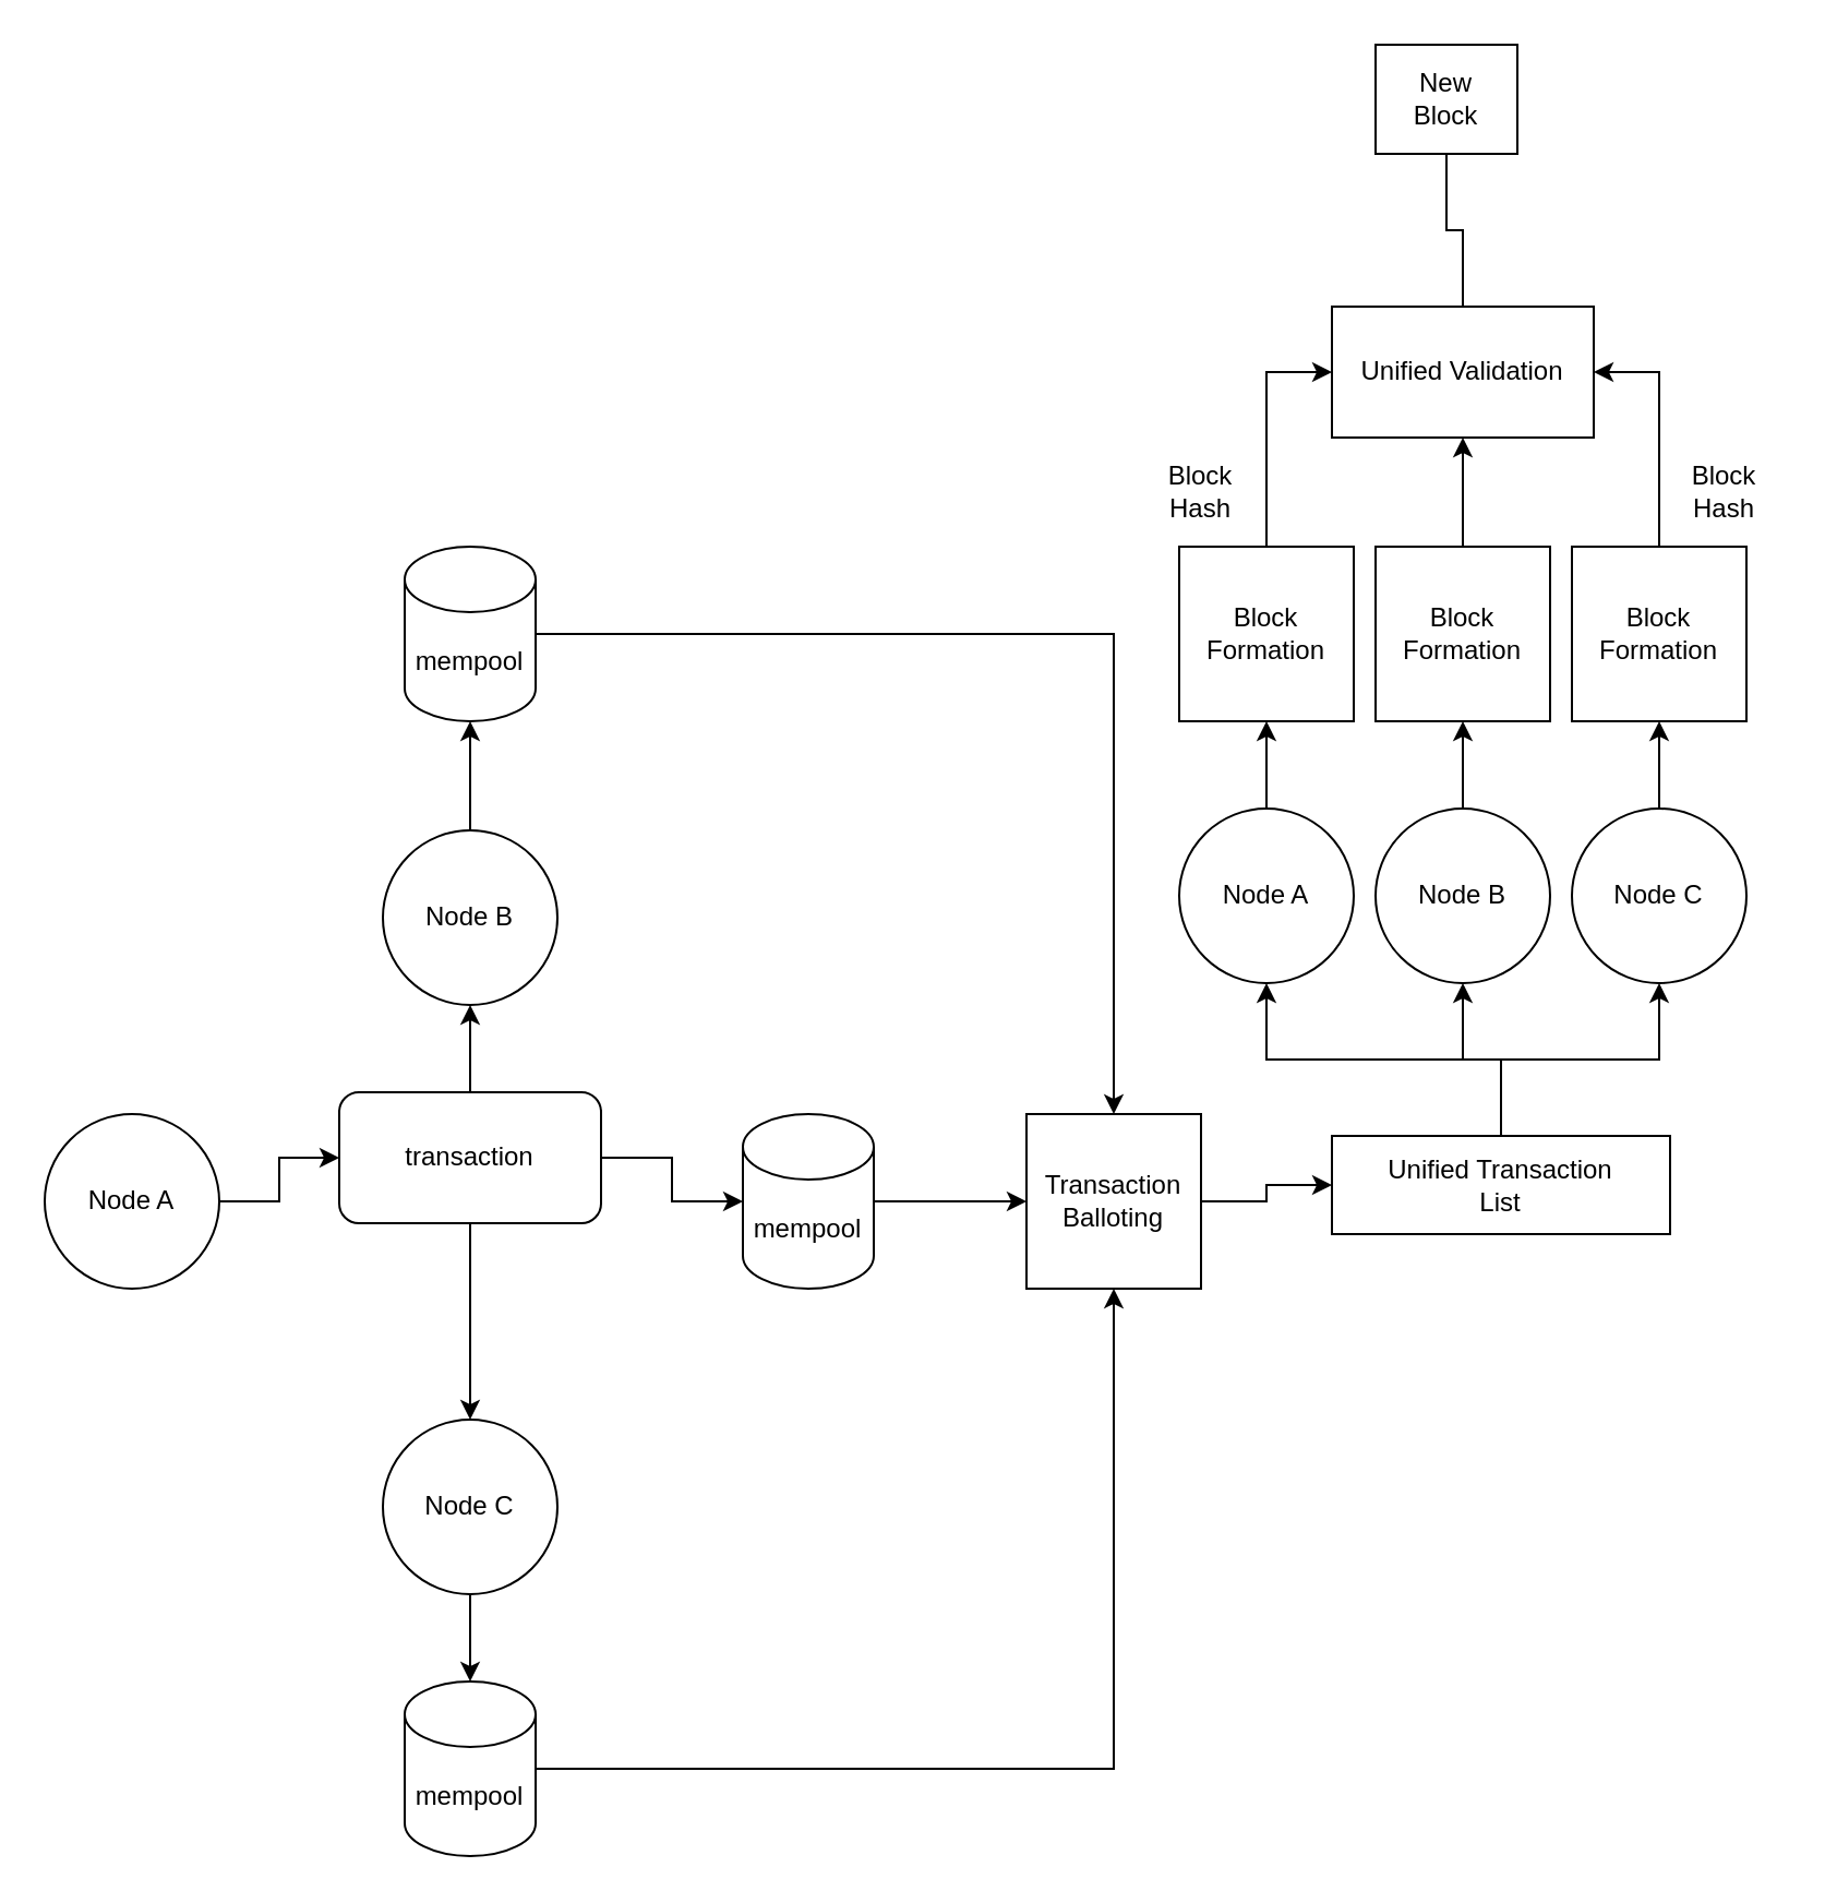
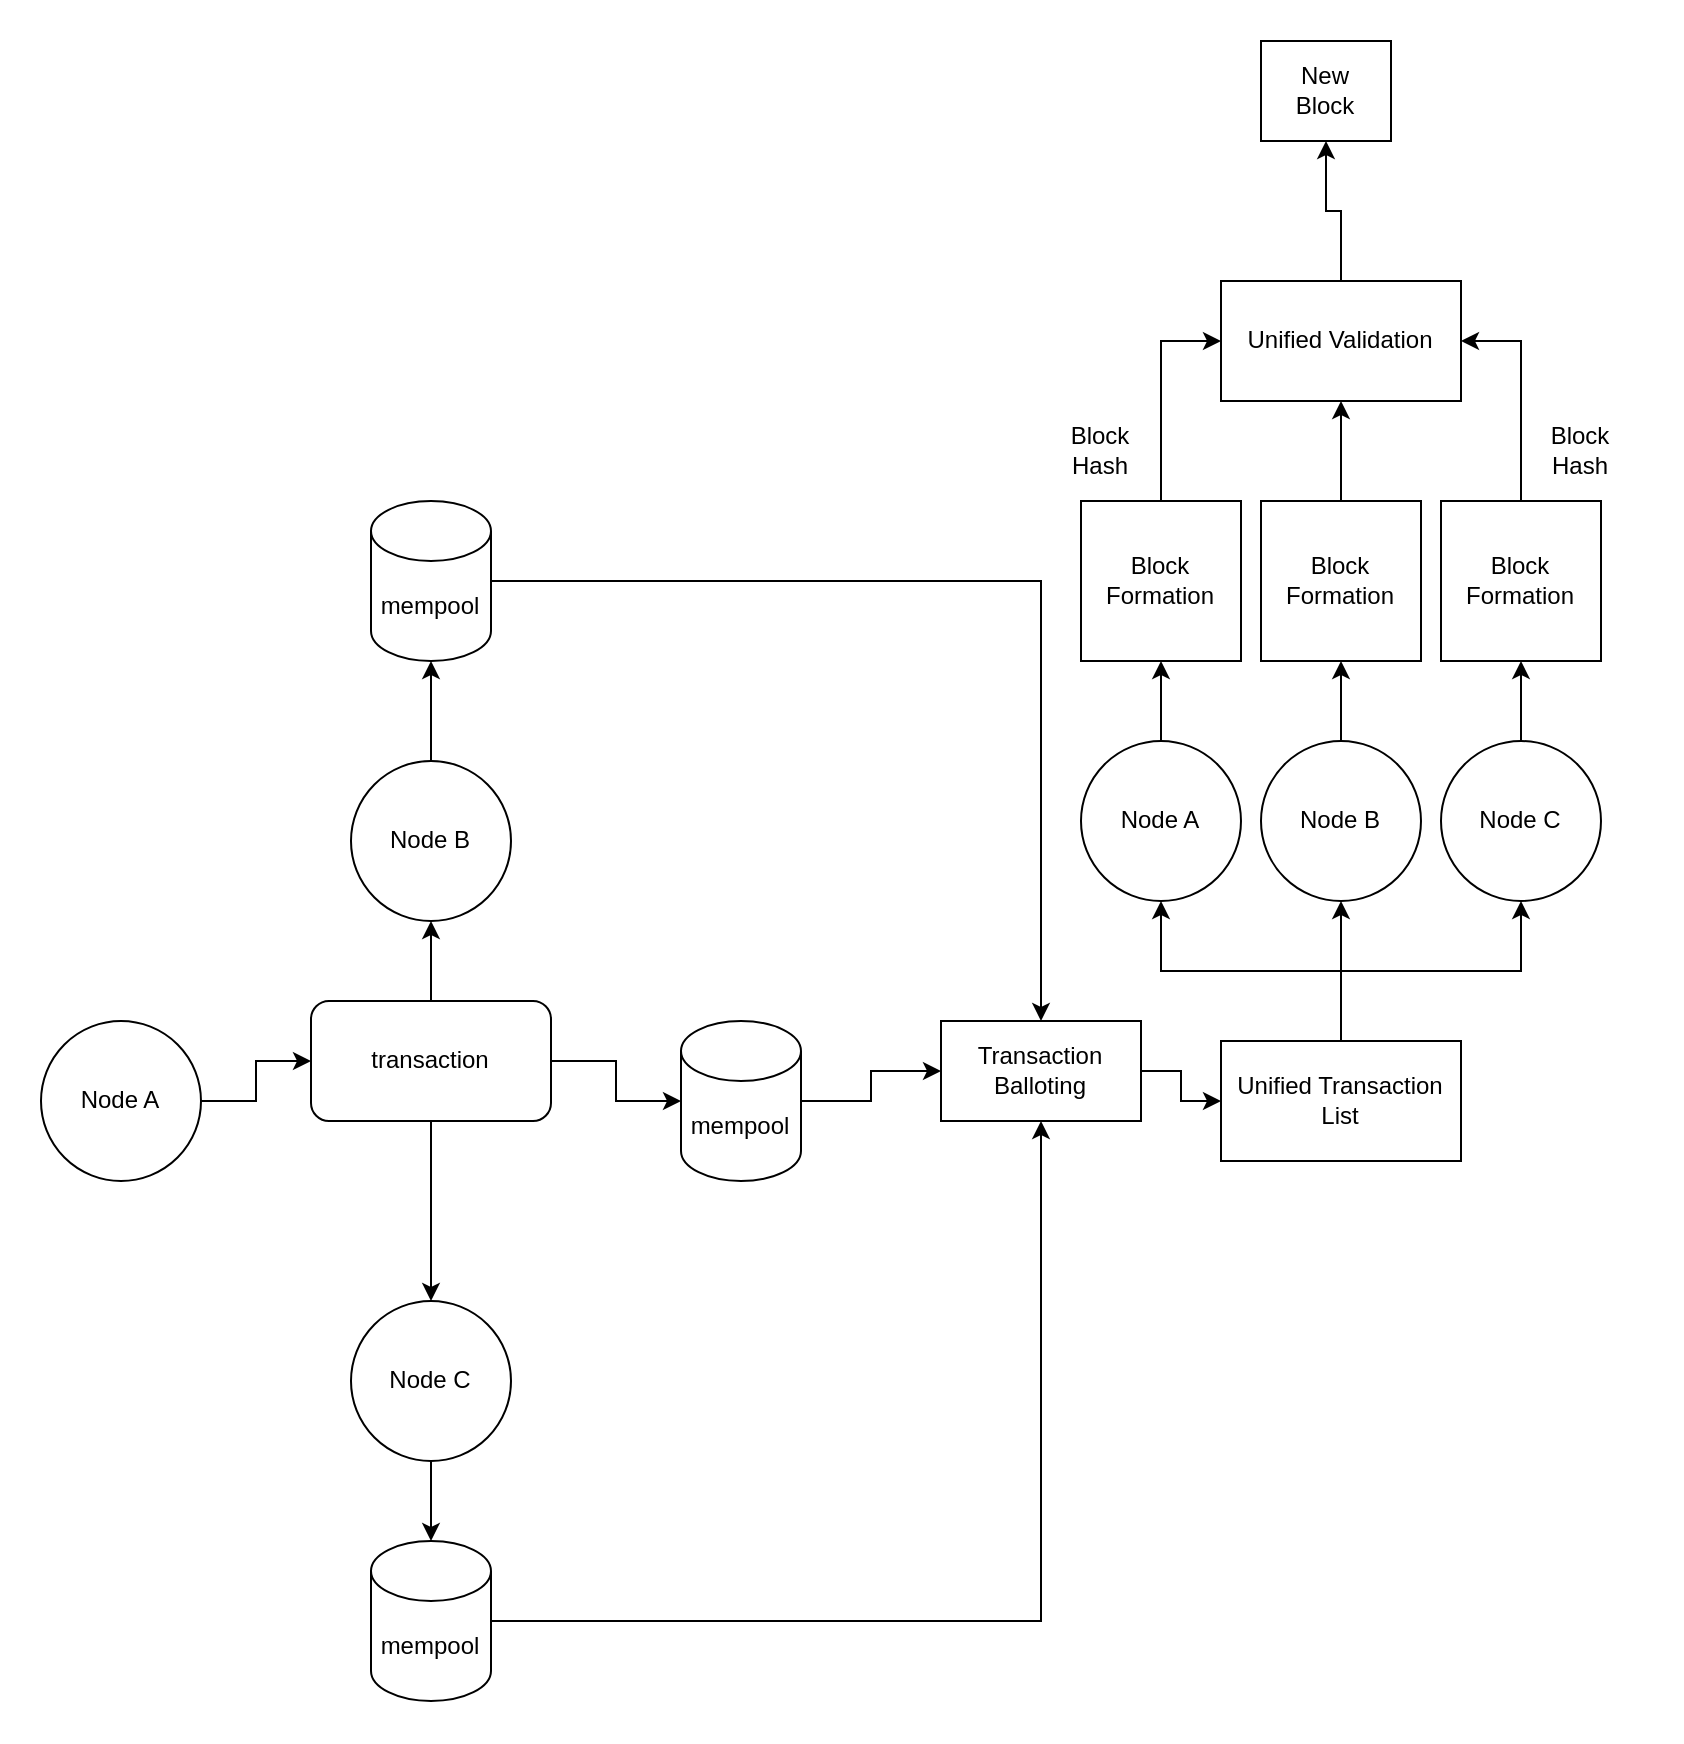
- <mxCell id="36" value="" style="edgeStyle=orthogonalEdgeStyle;rounded=0;orthogonalLoop=1;jettySize=auto;html=1;endArrow=none;" edge="1" parent="1" source="37" target="40"><mxGeometry relative="1" as="geometry" /></mxCell>
+ <mxCell id="36" value="" style="edgeStyle=orthogonalEdgeStyle;rounded=0;orthogonalLoop=1;jettySize=auto;html=1;" edge="1" parent="1" source="37" target="40"><mxGeometry relative="1" as="geometry" /></mxCell>
- <mxCell id="23" value="Unified Transaction&lt;br&gt;List" style="whiteSpace=wrap;html=1;" vertex="1" parent="1"><mxGeometry x="610" y="520" width="155" height="45" as="geometry" /></mxCell>
+ <mxCell id="23" value="Unified Transaction&lt;br&gt;List" style="whiteSpace=wrap;html=1;" vertex="1" parent="1"><mxGeometry x="610" y="520" width="120" height="60" as="geometry" /></mxCell>
- <mxCell id="19" value="&lt;div&gt;Transaction Balloting&lt;/div&gt;" style="whiteSpace=wrap;html=1;aspect=fixed;" vertex="1" parent="1"><mxGeometry x="470" y="510" width="80" height="80" as="geometry" /></mxCell>
+ <mxCell id="19" value="&lt;div&gt;Transaction Balloting&lt;/div&gt;" style="whiteSpace=wrap;html=1;aspect=fixed;" vertex="1" parent="1"><mxGeometry x="470" y="510" width="100" height="50" as="geometry" /></mxCell>
